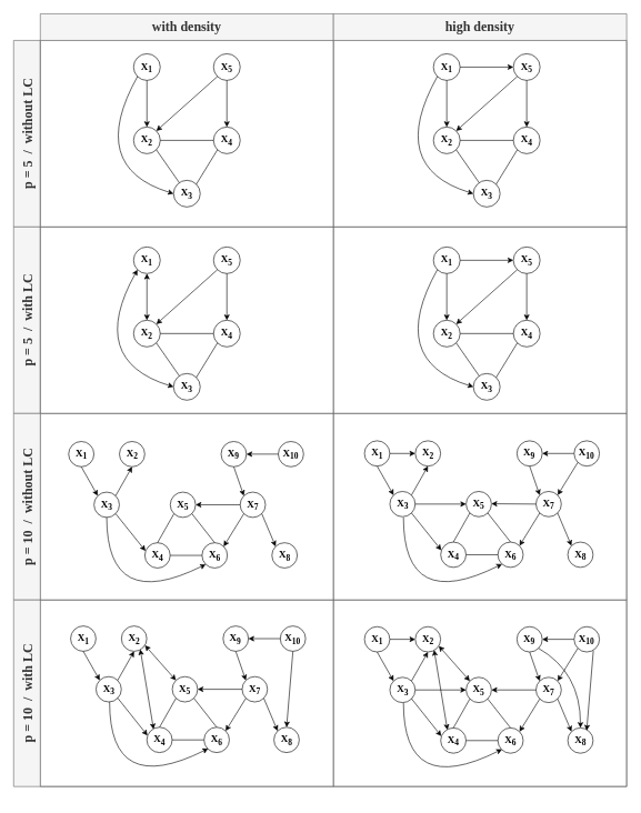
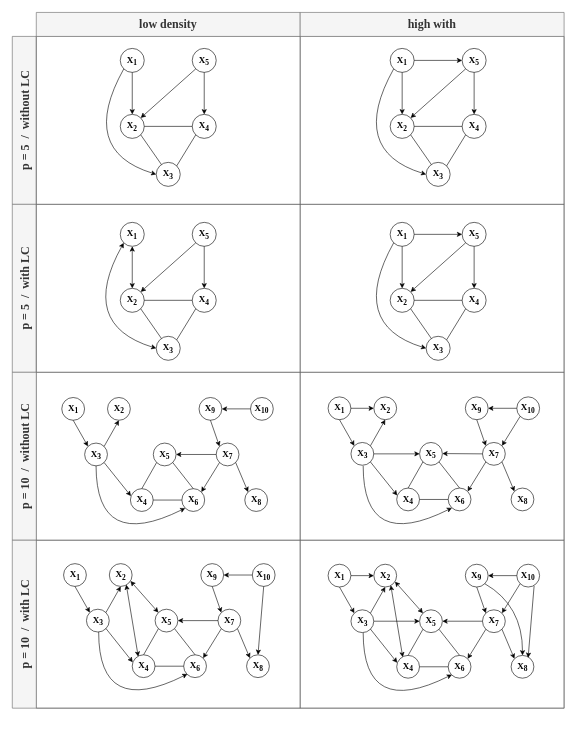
- <mxCell id="4" value="&lt;b style=&quot;border-color: var(--border-color); font-family: Helvetica;&quot;&gt;&lt;font style=&quot;border-color: var(--border-color); font-size: 20px;&quot; face=&quot;Times New Roman&quot;&gt;with density&lt;/font&gt;&lt;/b&gt;" style="swimlane;whiteSpace=wrap;html=1;fontFamily=Times New Roman;fontSize=17;startSize=40;fillColor=#f5f5f5;fontColor=#333333;strokeColor=#666666;" vertex="1" parent="1"><mxGeometry x="60" y="20" width="440" height="1160" as="geometry" /></mxCell>
+ <mxCell id="4" value="&lt;b style=&quot;border-color: var(--border-color); font-family: Helvetica;&quot;&gt;&lt;font style=&quot;border-color: var(--border-color); font-size: 20px;&quot; face=&quot;Times New Roman&quot;&gt;low density&lt;/font&gt;&lt;/b&gt;" style="swimlane;whiteSpace=wrap;html=1;fontFamily=Times New Roman;fontSize=17;startSize=40;fillColor=#f5f5f5;fontColor=#333333;strokeColor=#666666;" vertex="1" parent="1"><mxGeometry x="60" y="20" width="440" height="1160" as="geometry" /></mxCell>
- <mxCell id="5" value="&lt;b style=&quot;font-family: Helvetica;&quot;&gt;&lt;font style=&quot;font-size: 20px;&quot; face=&quot;Times New Roman&quot;&gt;high density&lt;/font&gt;&lt;/b&gt;" style="swimlane;whiteSpace=wrap;html=1;fontFamily=Times New Roman;fontSize=17;startSize=40;fillColor=#f5f5f5;fontColor=#333333;strokeColor=#666666;" vertex="1" parent="4"><mxGeometry x="440" width="440" height="1160" as="geometry" /></mxCell>
+ <mxCell id="5" value="&lt;b style=&quot;font-family: Helvetica;&quot;&gt;&lt;font style=&quot;font-size: 20px;&quot; face=&quot;Times New Roman&quot;&gt;high with&lt;/font&gt;&lt;/b&gt;" style="swimlane;whiteSpace=wrap;html=1;fontFamily=Times New Roman;fontSize=17;startSize=40;fillColor=#f5f5f5;fontColor=#333333;strokeColor=#666666;" vertex="1" parent="4"><mxGeometry x="440" width="440" height="1160" as="geometry" /></mxCell>
